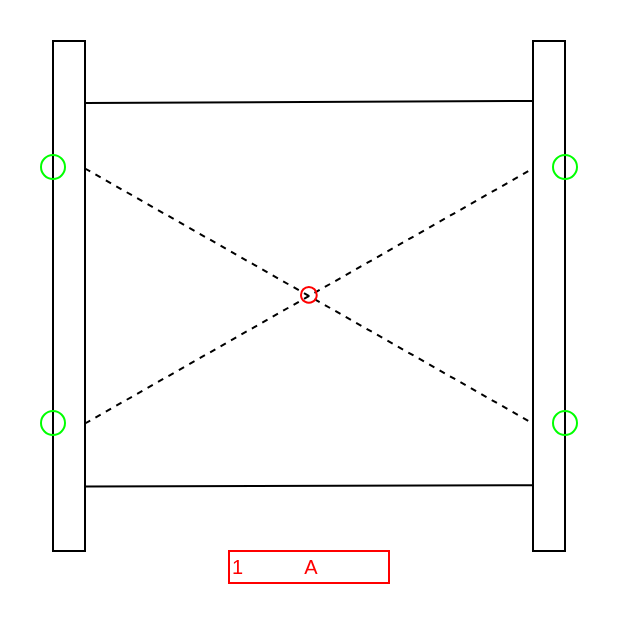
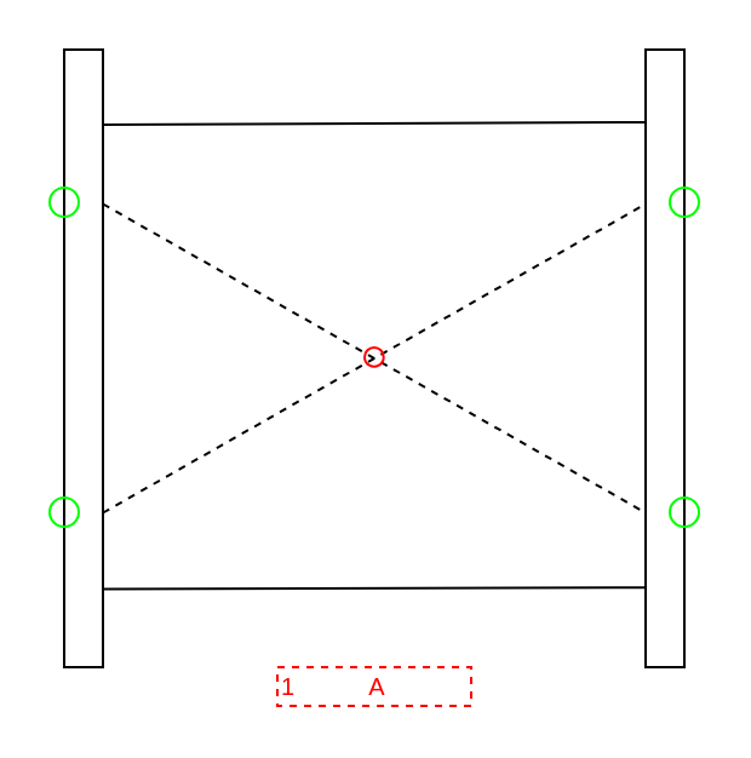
- <mxCell id="2" value="1&amp;nbsp; &amp;nbsp; &amp;nbsp; &amp;nbsp; &amp;nbsp; &amp;nbsp;A" style="rounded=0;whiteSpace=wrap;html=1;fillColor=none;strokeColor=#FF0000;fontColor=#FF0000;fontSize=10;align=left;noLabel=0;" parent="1" vertex="1"><mxGeometry x="114" y="275" width="80" height="16" as="geometry" /></mxCell>
+ <mxCell id="2" value="1&amp;nbsp; &amp;nbsp; &amp;nbsp; &amp;nbsp; &amp;nbsp; &amp;nbsp;A" style="rounded=0;whiteSpace=wrap;html=1;fillColor=none;strokeColor=#FF0000;fontColor=#FF0000;fontSize=10;align=left;noLabel=0;dashed=1;" parent="1" vertex="1"><mxGeometry x="114" y="275" width="80" height="16" as="geometry" /></mxCell>
